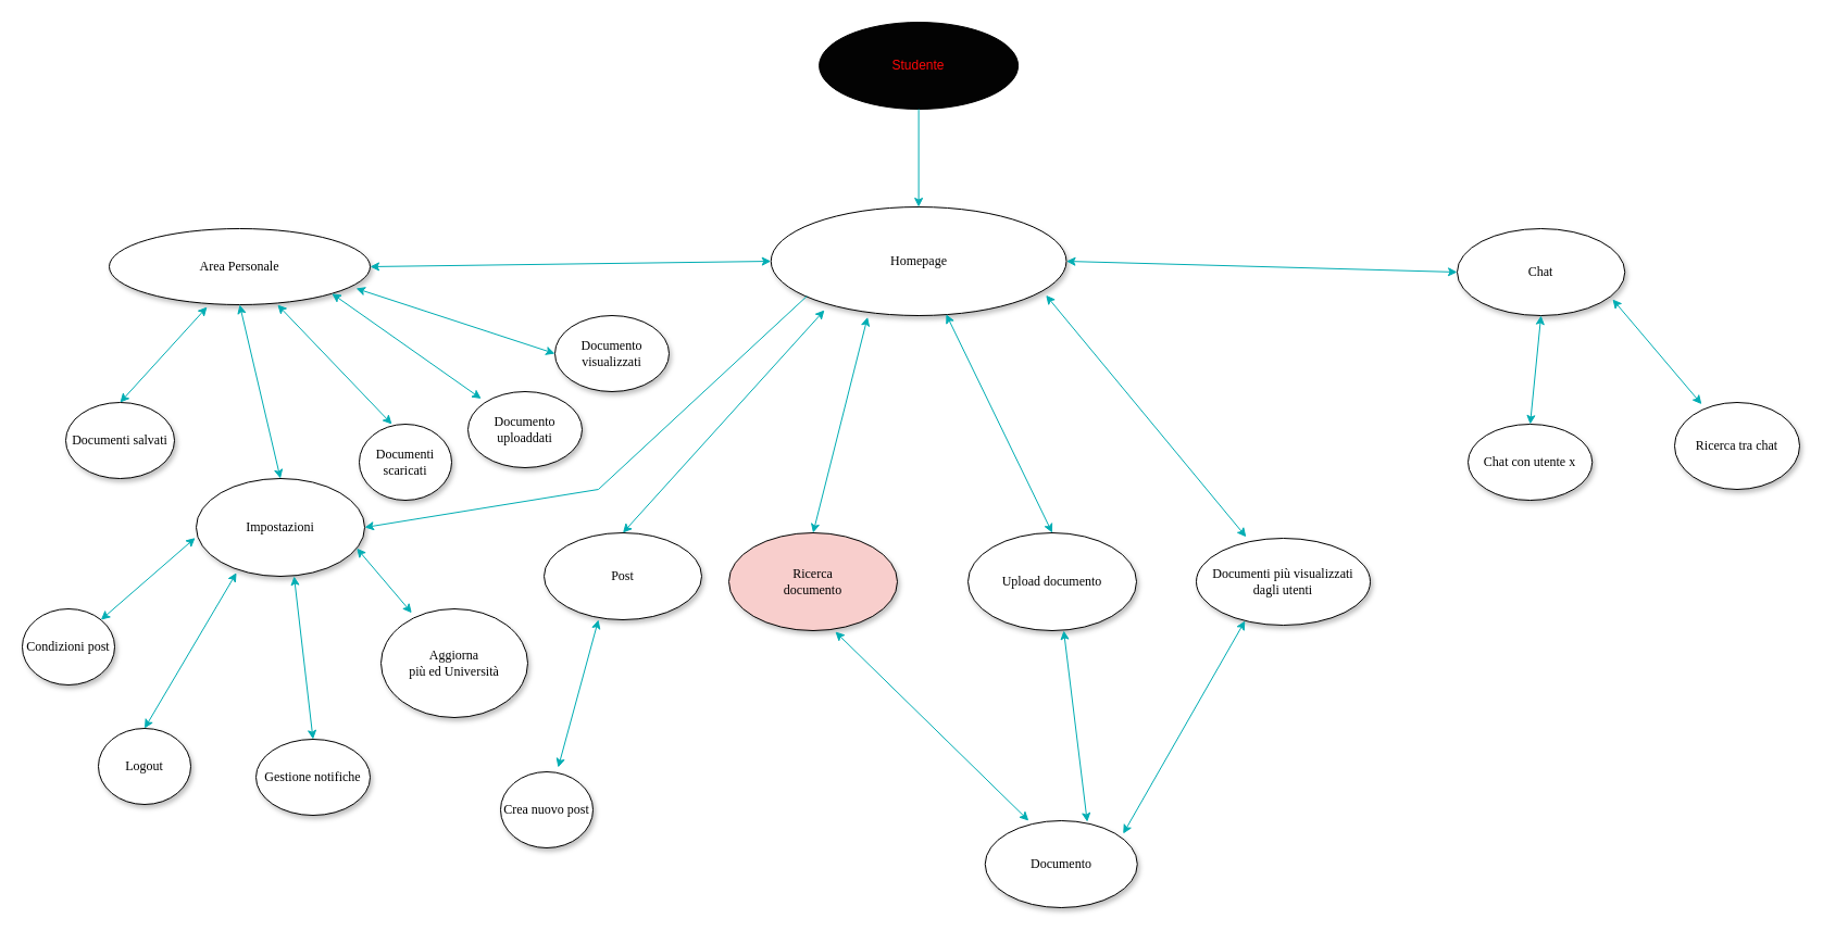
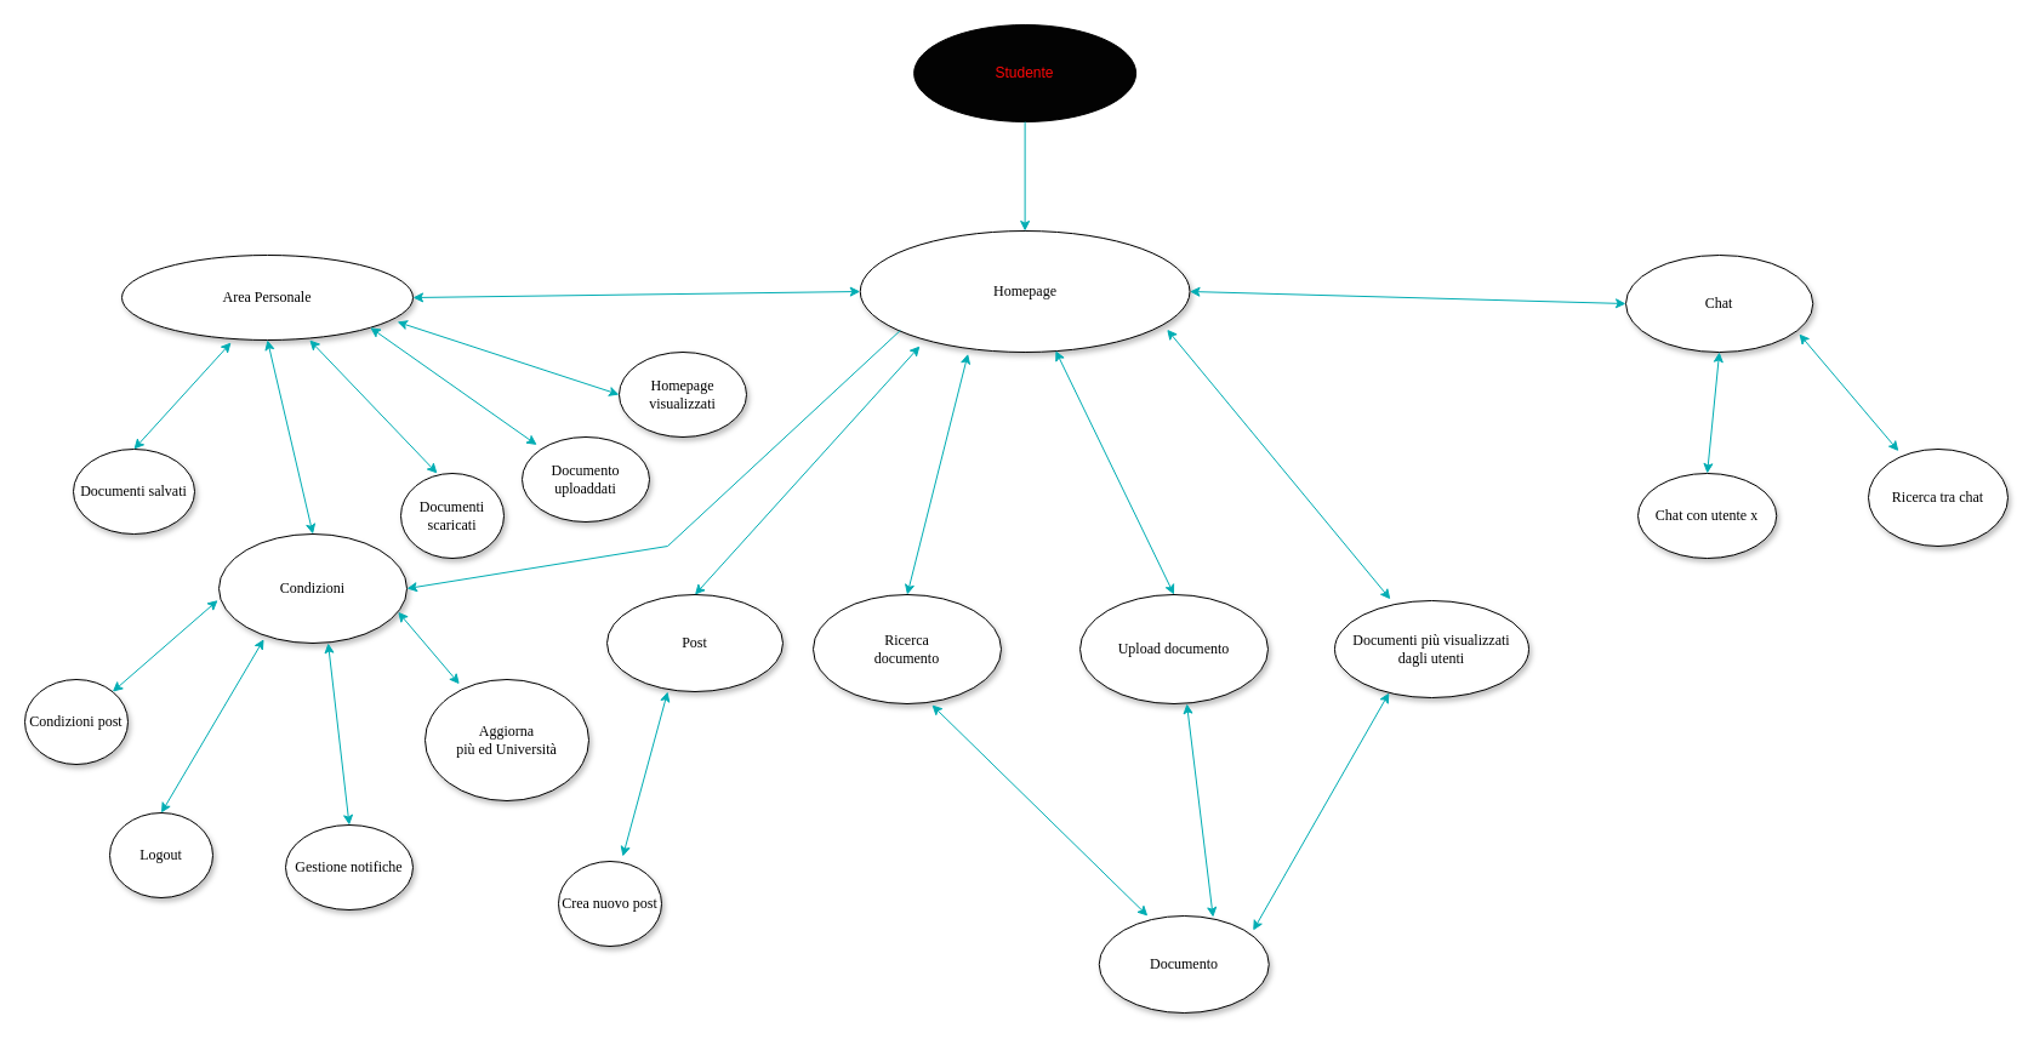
- <mxCell id="43" value="Documento visualizzati" style="ellipse;whiteSpace=wrap;html=1;rounded=0;shadow=1;comic=0;labelBackgroundColor=none;strokeWidth=1;fontFamily=Verdana;fontSize=12;align=center;" vertex="1" parent="1"><mxGeometry x="510" y="290" width="105" height="70" as="geometry" /></mxCell>
+ <mxCell id="43" value="Homepage visualizzati" style="ellipse;whiteSpace=wrap;html=1;rounded=0;shadow=1;comic=0;labelBackgroundColor=none;strokeWidth=1;fontFamily=Verdana;fontSize=12;align=center;" vertex="1" parent="1"><mxGeometry x="510" y="290" width="105" height="70" as="geometry" /></mxCell>
- <mxCell id="13" value="Impostazioni" style="ellipse;whiteSpace=wrap;html=1;rounded=0;shadow=1;comic=0;labelBackgroundColor=none;strokeWidth=1;fontFamily=Verdana;fontSize=12;align=center;" vertex="1" parent="1"><mxGeometry x="180" y="440" width="155" height="90" as="geometry" /></mxCell>
+ <mxCell id="13" value="Condizioni" style="ellipse;whiteSpace=wrap;html=1;rounded=0;shadow=1;comic=0;labelBackgroundColor=none;strokeWidth=1;fontFamily=Verdana;fontSize=12;align=center;" vertex="1" parent="1"><mxGeometry x="180" y="440" width="155" height="90" as="geometry" /></mxCell>
- <mxCell id="8" value="&lt;div&gt;Ricerca&lt;/div&gt;&lt;div&gt;documento&lt;br&gt;&lt;/div&gt;" style="ellipse;whiteSpace=wrap;html=1;rounded=0;shadow=1;comic=0;labelBackgroundColor=none;strokeWidth=1;fontFamily=Verdana;fontSize=12;align=center;fillColor=#f8cecc;" vertex="1" parent="1"><mxGeometry x="670" y="490" width="155" height="90" as="geometry" /></mxCell>
+ <mxCell id="8" value="&lt;div&gt;Ricerca&lt;/div&gt;&lt;div&gt;documento&lt;br&gt;&lt;/div&gt;" style="ellipse;whiteSpace=wrap;html=1;rounded=0;shadow=1;comic=0;labelBackgroundColor=none;strokeWidth=1;fontFamily=Verdana;fontSize=12;align=center;" vertex="1" parent="1"><mxGeometry x="670" y="490" width="155" height="90" as="geometry" /></mxCell>
